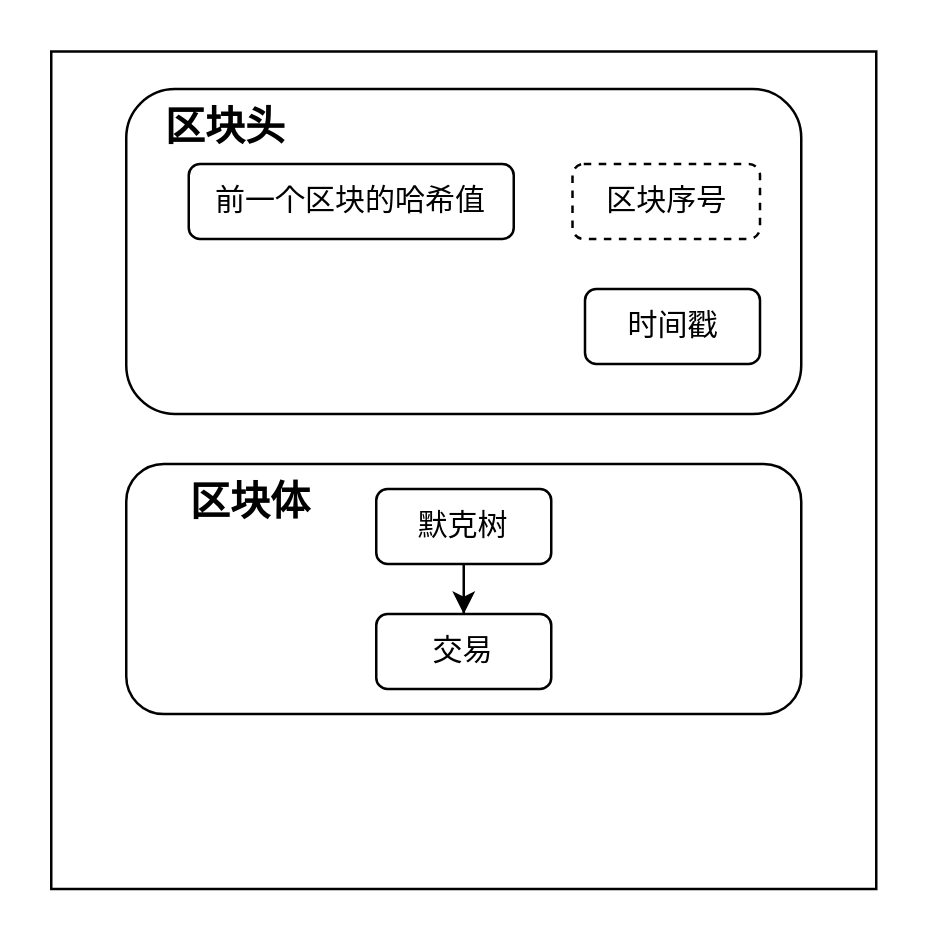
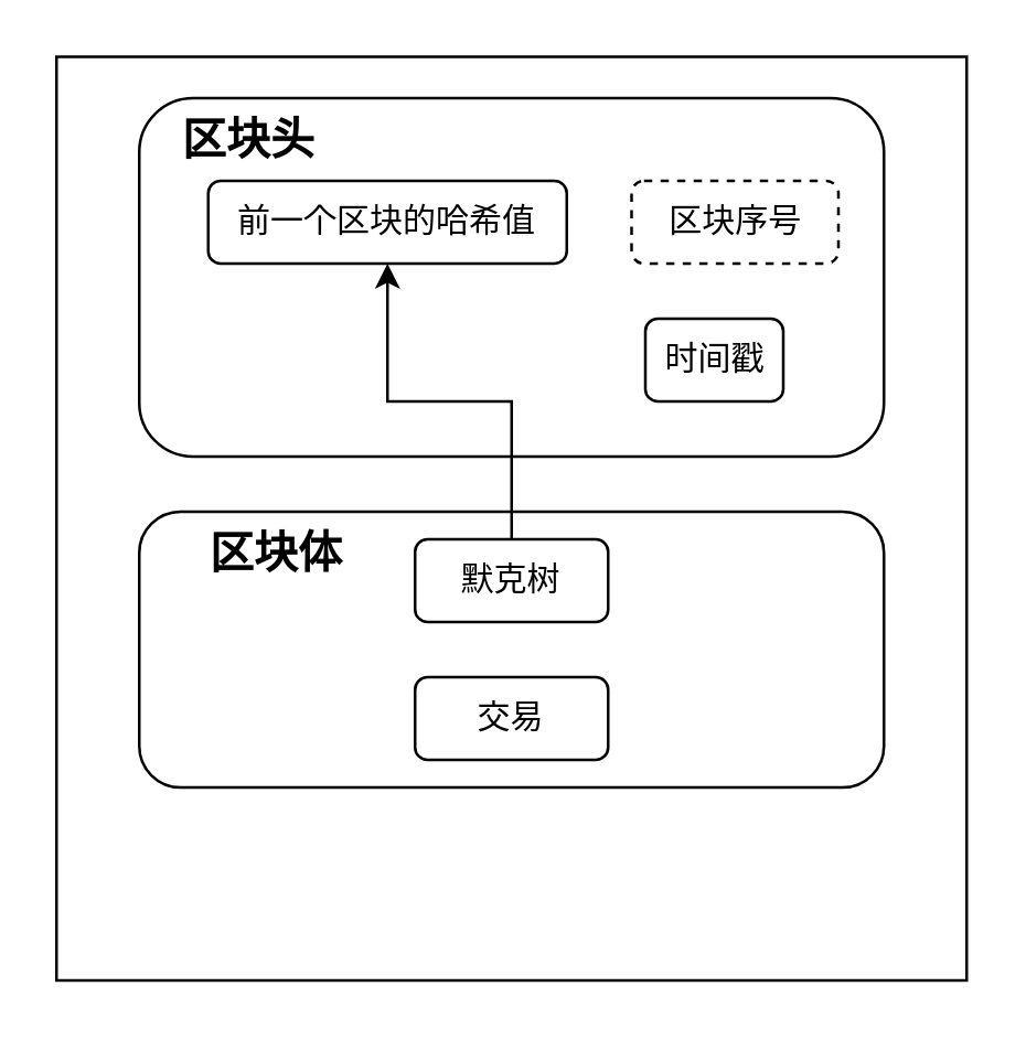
- <mxCell id="6" value="时间戳" style="rounded=1;whiteSpace=wrap;html=1;fillColor=default;" parent="1" vertex="1"><mxGeometry x="233.5" y="115" width="70" height="30" as="geometry" /></mxCell>
+ <mxCell id="6" value="时间戳" style="rounded=1;whiteSpace=wrap;html=1;fillColor=default;" parent="1" vertex="1"><mxGeometry x="233.5" y="115" width="50" height="30" as="geometry" /></mxCell>
- <mxCell id="10" value="" style="edgeStyle=orthogonalEdgeStyle;rounded=0;orthogonalLoop=1;jettySize=auto;html=1;fontFamily=Helvetica;fontSize=12;fontColor=default;" parent="1" source="11" target="12" edge="1"><mxGeometry relative="1" as="geometry" /></mxCell>
+ <mxCell id="10" value="" style="edgeStyle=orthogonalEdgeStyle;rounded=0;orthogonalLoop=1;jettySize=auto;html=1;fontFamily=Helvetica;fontSize=12;fontColor=default;" parent="1" source="11" target="5" edge="1"><mxGeometry relative="1" as="geometry" /></mxCell>
